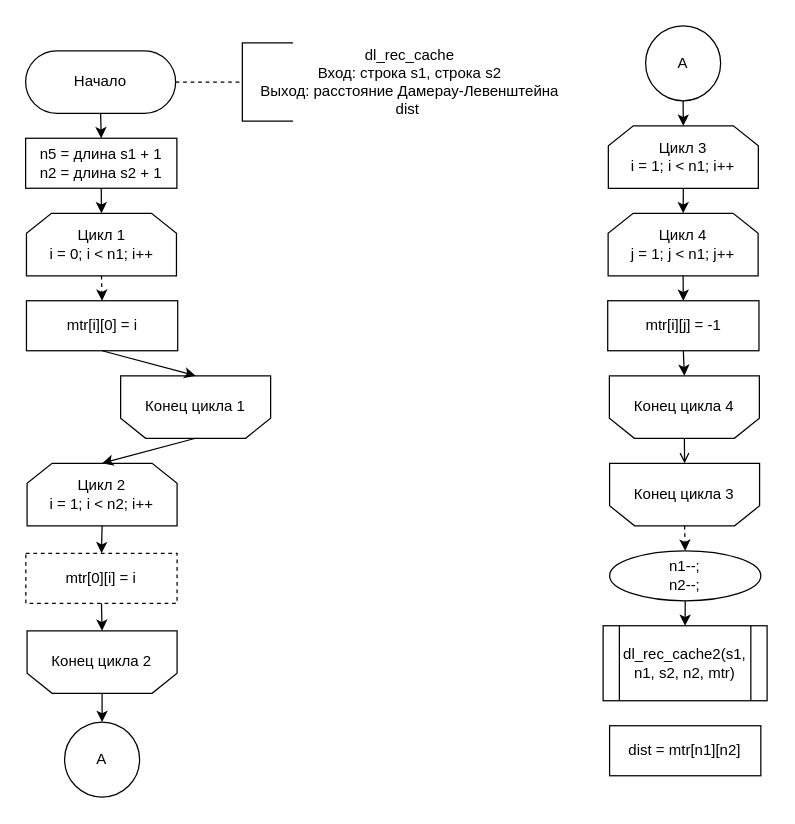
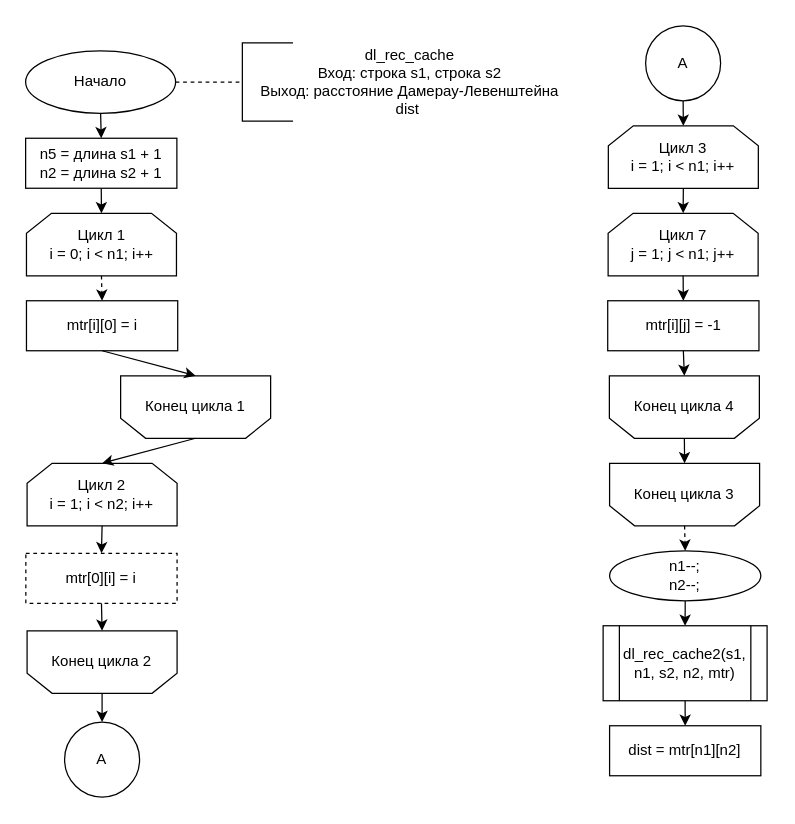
- <mxCell id="2" value="Начало" style="rounded=1;whiteSpace=wrap;html=1;arcSize=50;" parent="1" vertex="1"><mxGeometry x="20" y="40" width="120" height="50" as="geometry" /></mxCell>
+ <mxCell id="2" value="Начало" style="ellipse;whiteSpace=wrap;html=1;arcSize=50;" parent="1" vertex="1"><mxGeometry x="20" y="40" width="120" height="50" as="geometry" /></mxCell>
- <mxCell id="16" value="Цикл 4&lt;br&gt;j = 1; j &amp;lt; n1; j++" style="shape=loopLimit;whiteSpace=wrap;html=1;" parent="1" vertex="1"><mxGeometry x="486" y="170" width="120" height="50" as="geometry" /></mxCell>
+ <mxCell id="16" value="Цикл 7&lt;br&gt;j = 1; j &amp;lt; n1; j++" style="shape=loopLimit;whiteSpace=wrap;html=1;" parent="1" vertex="1"><mxGeometry x="486" y="170" width="120" height="50" as="geometry" /></mxCell>
- <mxCell id="35" value="" style="endArrow=open;html=1;rounded=0;exitX=0.5;exitY=0;exitDx=0;exitDy=0;entryX=0.5;entryY=1;entryDx=0;entryDy=0;" edge="1" parent="1" source="19" target="18"><mxGeometry width="50" height="50" relative="1" as="geometry"><mxPoint x="272" y="230" as="sourcePoint" /><mxPoint x="322" y="180" as="targetPoint" /></mxGeometry></mxCell>
+ <mxCell id="35" value="" style="endArrow=classic;html=1;rounded=0;exitX=0.5;exitY=0;exitDx=0;exitDy=0;entryX=0.5;entryY=1;entryDx=0;entryDy=0;" edge="1" parent="1" source="19" target="18"><mxGeometry width="50" height="50" relative="1" as="geometry"><mxPoint x="272" y="230" as="sourcePoint" /><mxPoint x="322" y="180" as="targetPoint" /></mxGeometry></mxCell>
+ <mxCell id="38" value="" style="endArrow=classic;html=1;rounded=0;exitX=0.5;exitY=1;exitDx=0;exitDy=0;entryX=0.5;entryY=0;entryDx=0;entryDy=0;" edge="1" parent="1" source="14" target="21"><mxGeometry width="50" height="50" relative="1" as="geometry"><mxPoint x="272" y="430" as="sourcePoint" /><mxPoint x="322" y="380" as="targetPoint" /></mxGeometry></mxCell>
